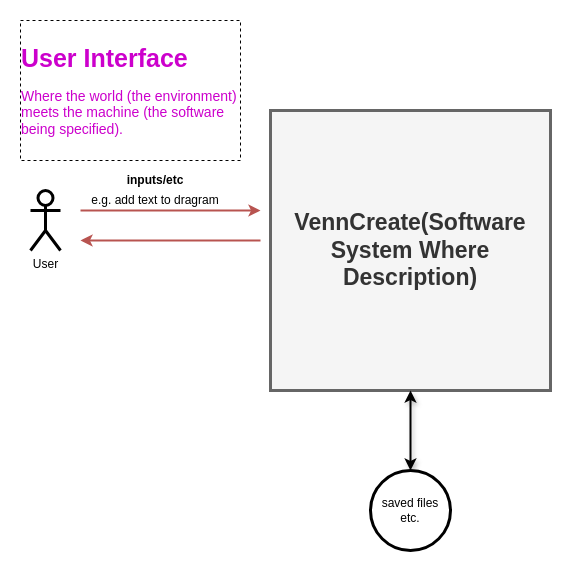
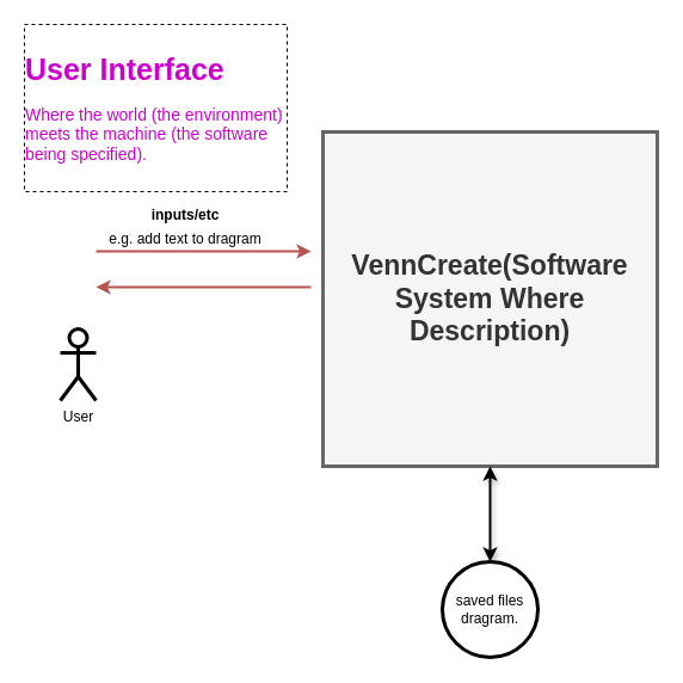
- <mxCell id="2" value="User" style="shape=umlActor;verticalLabelPosition=bottom;labelBackgroundColor=#ffffff;verticalAlign=top;html=1;outlineConnect=0;gradientColor=none;strokeWidth=3;" vertex="1" parent="1"><mxGeometry x="30" y="190" width="30" height="60" as="geometry" /></mxCell>
+ <mxCell id="2" value="User" style="shape=umlActor;verticalLabelPosition=bottom;labelBackgroundColor=#ffffff;verticalAlign=top;html=1;outlineConnect=0;gradientColor=none;strokeWidth=3;" vertex="1" parent="1"><mxGeometry x="50" y="275" width="30" height="60" as="geometry" /></mxCell>
- <mxCell id="10" value="saved files etc." style="ellipse;whiteSpace=wrap;html=1;aspect=fixed;strokeWidth=3;gradientColor=none;" vertex="1" parent="1"><mxGeometry x="370" y="470" width="80" height="80" as="geometry" /></mxCell>
+ <mxCell id="10" value="saved files dragram." style="ellipse;whiteSpace=wrap;html=1;aspect=fixed;strokeWidth=3;gradientColor=none;" vertex="1" parent="1"><mxGeometry x="370" y="470" width="80" height="80" as="geometry" /></mxCell>
